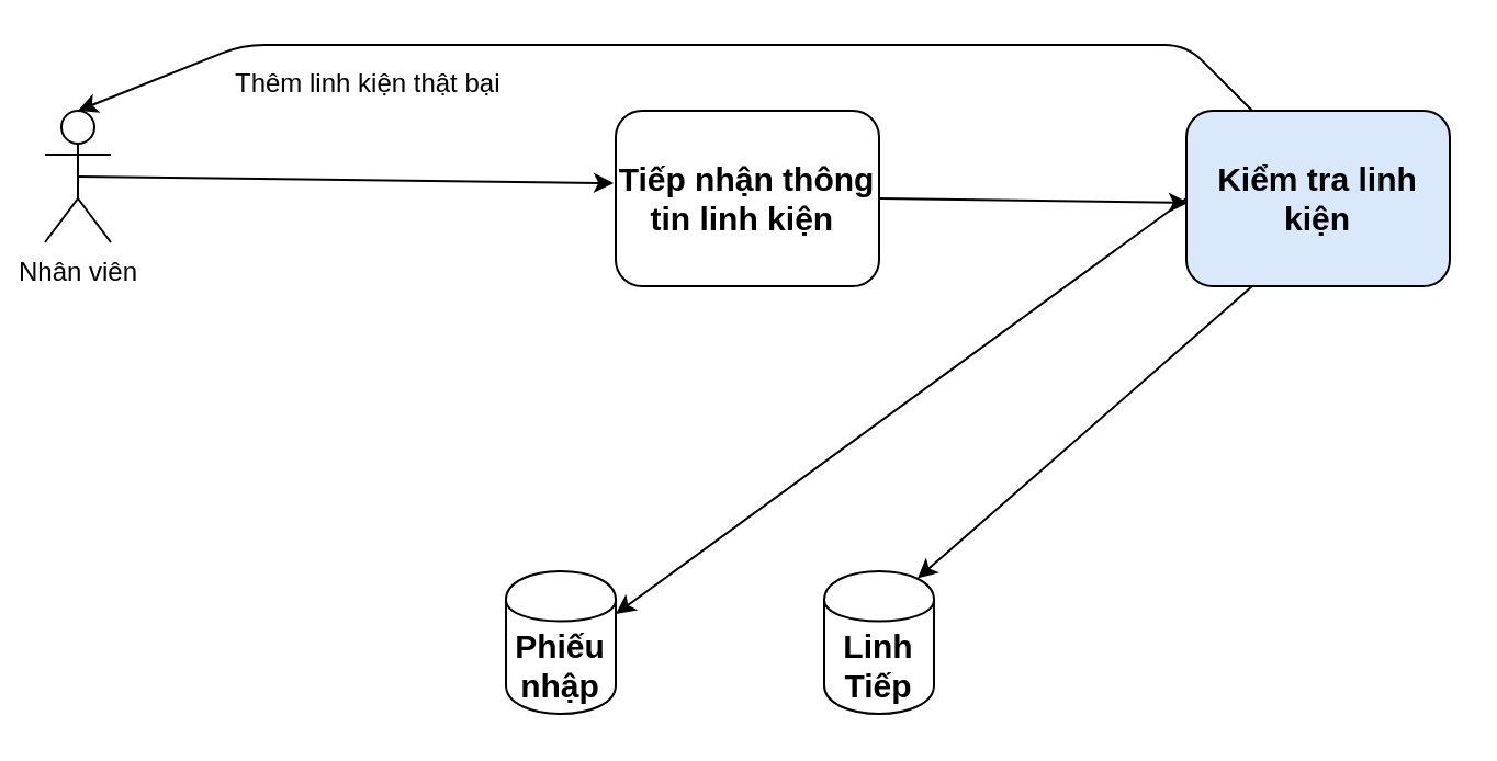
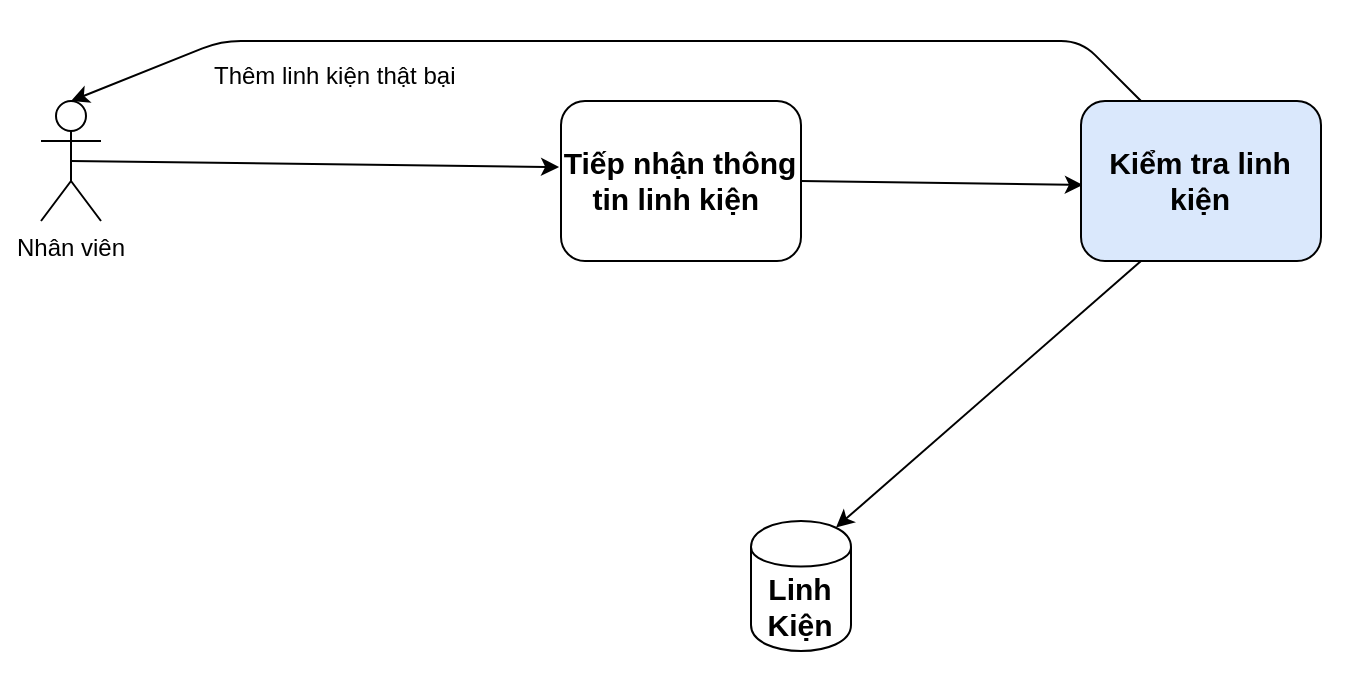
- <mxCell id="10" value="" style="endArrow=classic;html=1;entryX=1;entryY=0.3;entryDx=0;entryDy=0;exitX=0;exitY=0.5;exitDx=0;exitDy=0;" edge="1" parent="1" source="8" target="6"><mxGeometry width="50" height="50" relative="1" as="geometry"><mxPoint x="300" y="230" as="sourcePoint" /><mxPoint x="350" y="180" as="targetPoint" /></mxGeometry></mxCell>
- <mxCell id="6" value="Phiếu nhập" style="shape=cylinder;whiteSpace=wrap;html=1;boundedLbl=1;backgroundOutline=1;fontSize=15;fontStyle=1" vertex="1" parent="1"><mxGeometry x="230" y="260" width="50" height="65" as="geometry" /></mxCell>
- <mxCell id="5" value="Linh Tiếp" style="shape=cylinder;whiteSpace=wrap;html=1;boundedLbl=1;backgroundOutline=1;fontSize=15;fontStyle=1" vertex="1" parent="1"><mxGeometry x="375" y="260" width="50" height="65" as="geometry" /></mxCell>
+ <mxCell id="5" value="Linh Kiện" style="shape=cylinder;whiteSpace=wrap;html=1;boundedLbl=1;backgroundOutline=1;fontSize=15;fontStyle=1" vertex="1" parent="1"><mxGeometry x="375" y="260" width="50" height="65" as="geometry" /></mxCell>
